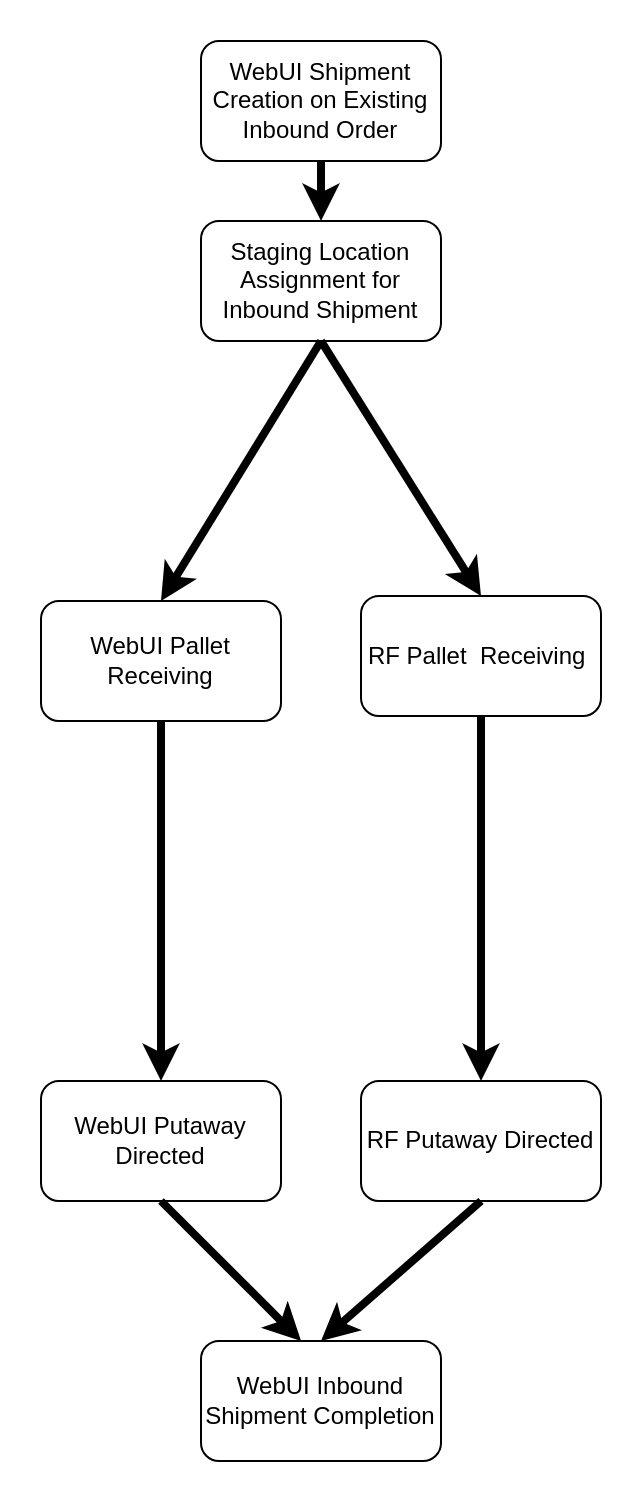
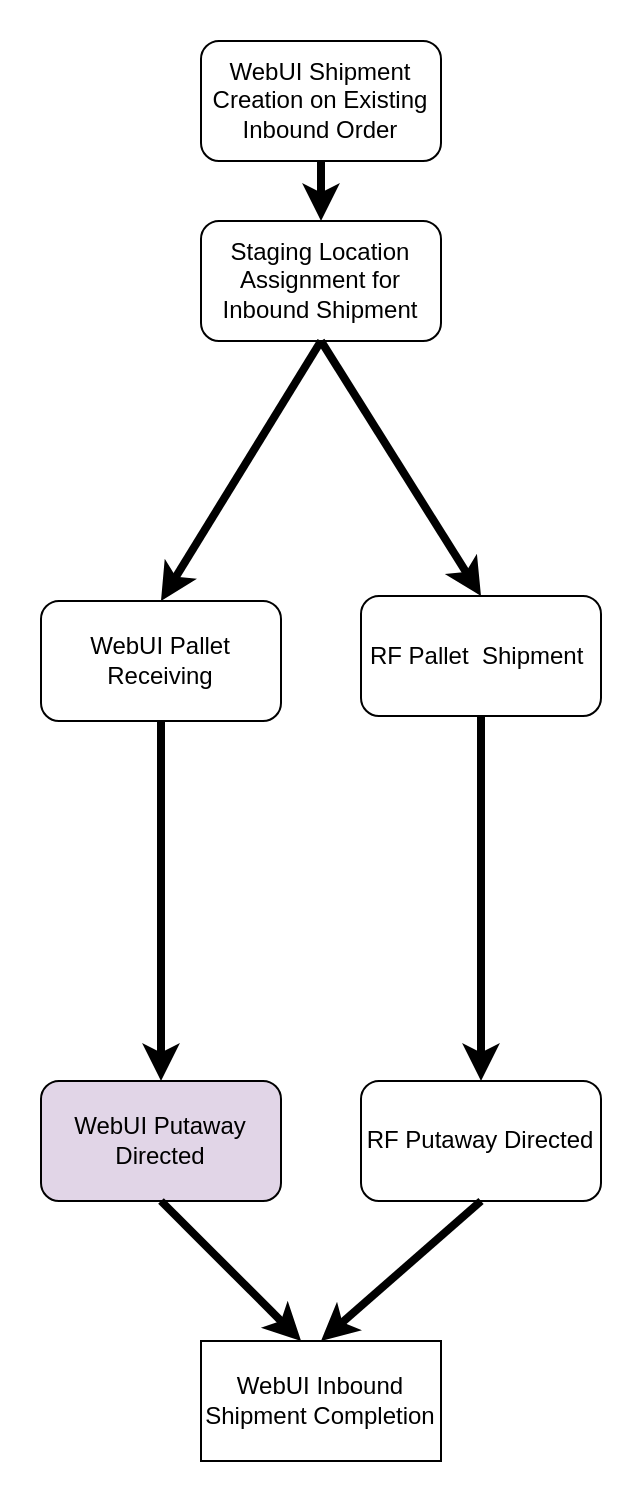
- <mxCell id="8" value="RF Pallet&amp;nbsp; Receiving&amp;nbsp;" style="rounded=1;whiteSpace=wrap;html=1;" vertex="1" parent="1"><mxGeometry x="180" y="297.5" width="120" height="60" as="geometry" /></mxCell>
+ <mxCell id="8" value="RF Pallet&amp;nbsp; Shipment&amp;nbsp;" style="rounded=1;whiteSpace=wrap;html=1;" vertex="1" parent="1"><mxGeometry x="180" y="297.5" width="120" height="60" as="geometry" /></mxCell>
- <mxCell id="4" value="WebUI Putaway Directed" style="rounded=1;whiteSpace=wrap;html=1;" vertex="1" parent="1"><mxGeometry x="20" y="540" width="120" height="60" as="geometry" /></mxCell>
+ <mxCell id="4" value="WebUI Putaway Directed" style="rounded=1;whiteSpace=wrap;html=1;fillColor=#e1d5e7;" vertex="1" parent="1"><mxGeometry x="20" y="540" width="120" height="60" as="geometry" /></mxCell>
- <mxCell id="7" value="WebUI Inbound Shipment Completion" style="rounded=1;whiteSpace=wrap;html=1;" vertex="1" parent="1"><mxGeometry x="100" y="670" width="120" height="60" as="geometry" /></mxCell>
+ <mxCell id="7" value="WebUI Inbound Shipment Completion" style="whiteSpace=wrap;html=1;rounded=0;" vertex="1" parent="1"><mxGeometry x="100" y="670" width="120" height="60" as="geometry" /></mxCell>
